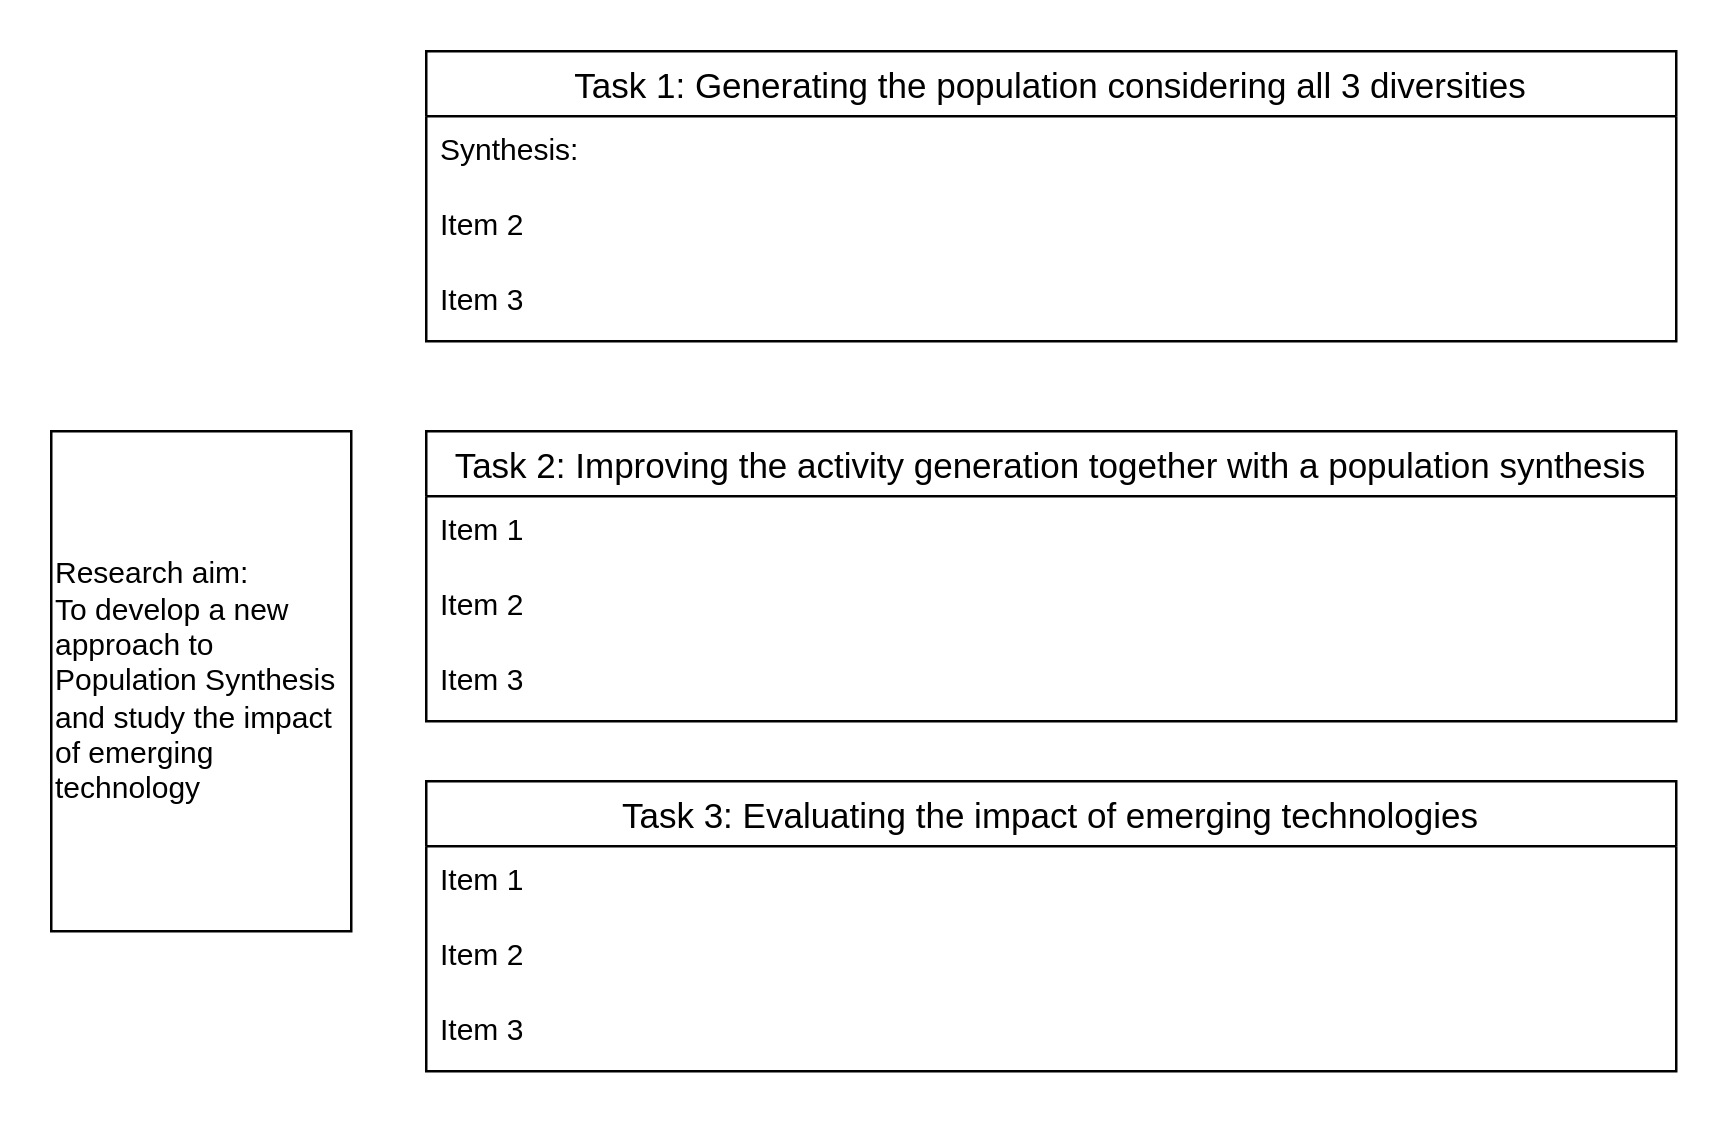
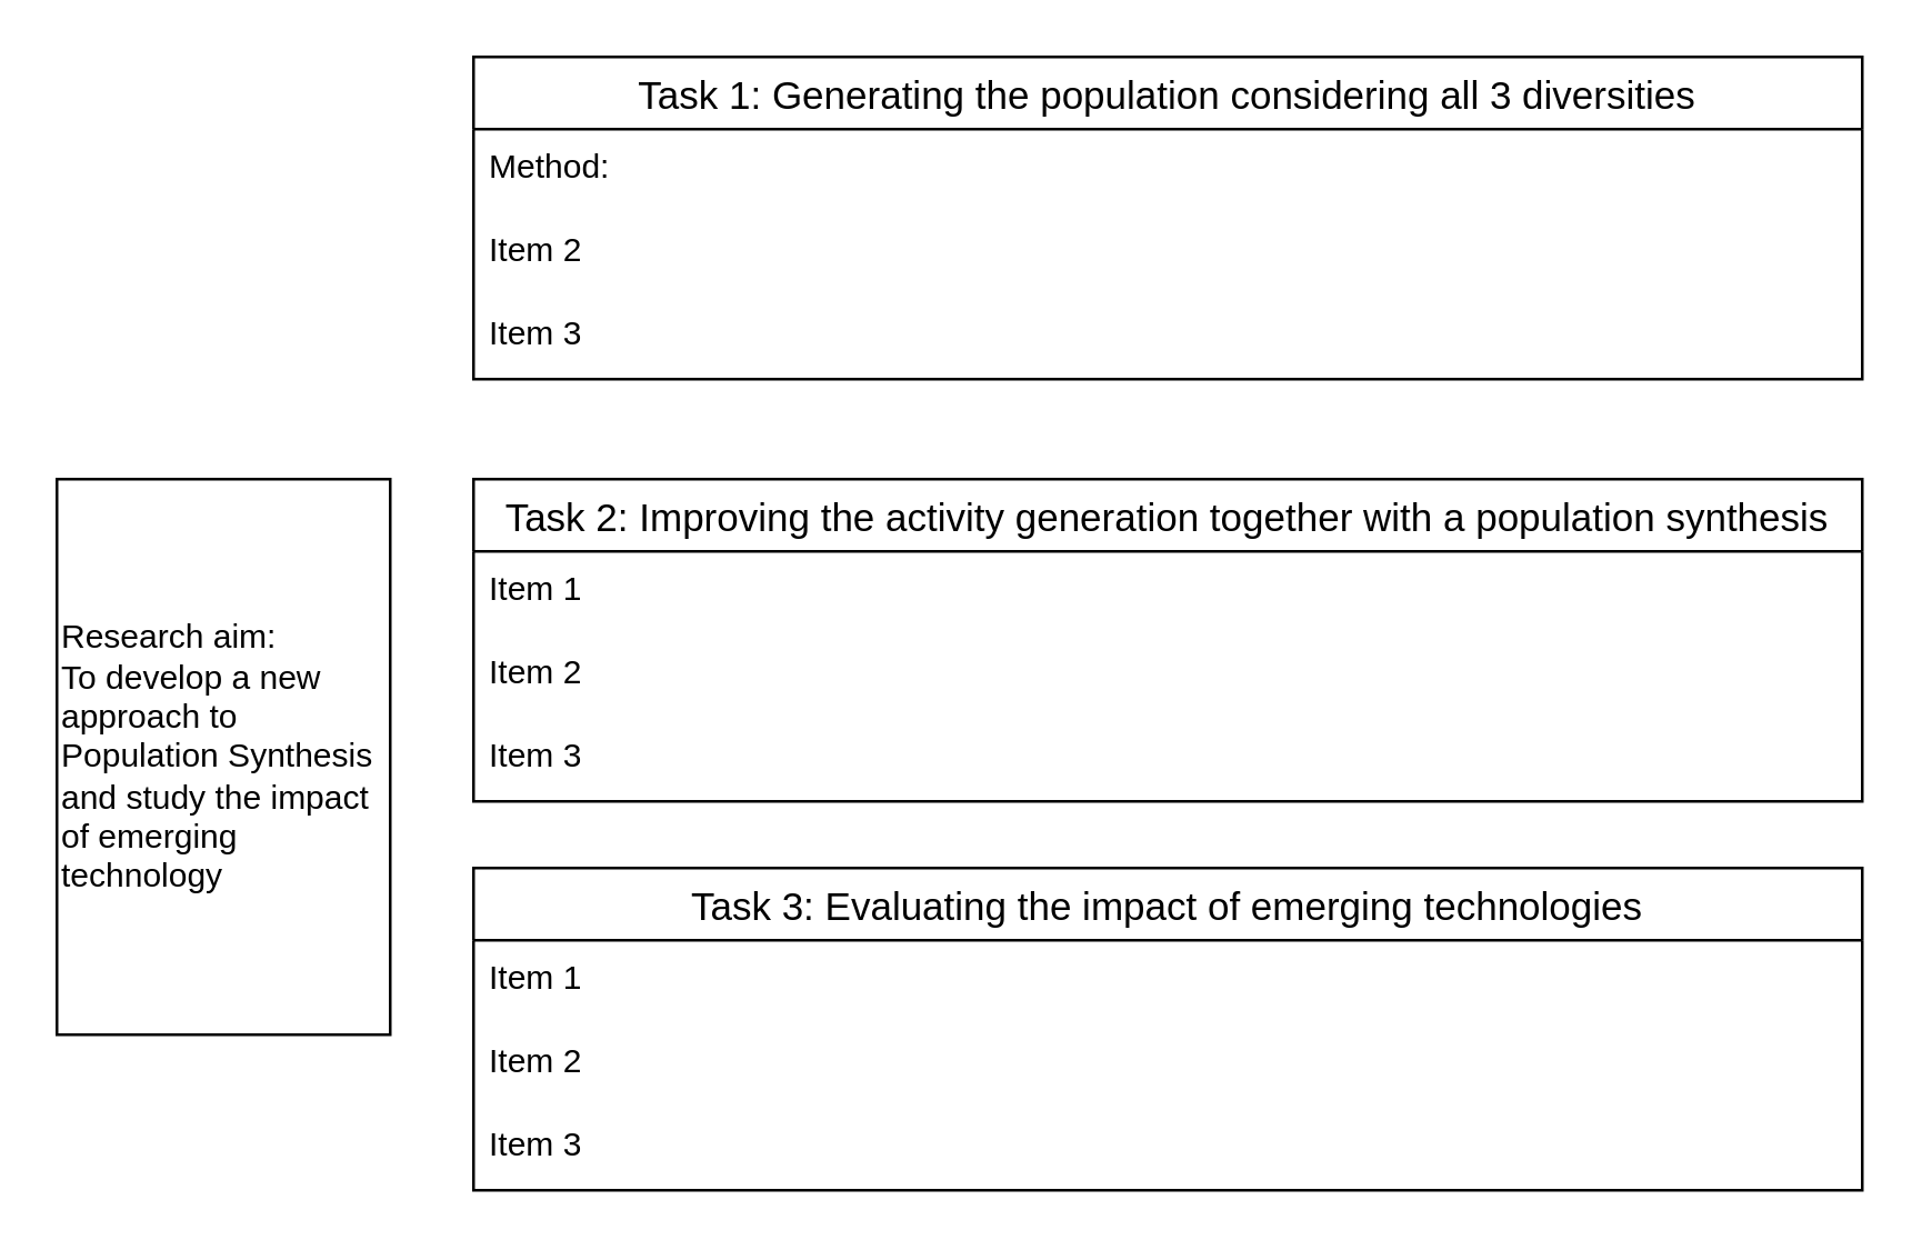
- <mxCell id="4" value="Synthesis:&amp;nbsp;" style="text;strokeColor=none;fillColor=none;spacingLeft=4;spacingRight=4;overflow=hidden;rotatable=0;points=[[0,0.5],[1,0.5]];portConstraint=eastwest;fontSize=12;whiteSpace=wrap;html=1;" vertex="1" parent="3"><mxGeometry y="26" width="500" height="30" as="geometry" /></mxCell>
+ <mxCell id="4" value="Method:&amp;nbsp;" style="text;strokeColor=none;fillColor=none;spacingLeft=4;spacingRight=4;overflow=hidden;rotatable=0;points=[[0,0.5],[1,0.5]];portConstraint=eastwest;fontSize=12;whiteSpace=wrap;html=1;" vertex="1" parent="3"><mxGeometry y="26" width="500" height="30" as="geometry" /></mxCell>
